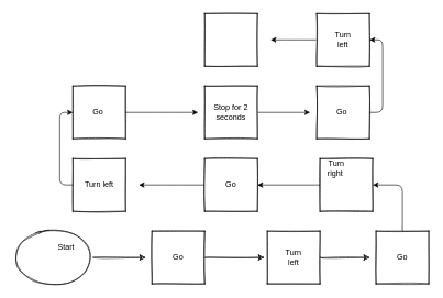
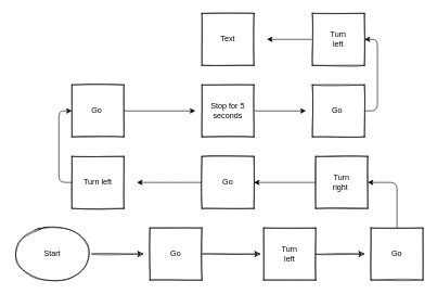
+ <mxCell id="36" value="Text" style="text;html=1;strokeColor=none;fillColor=none;align=center;verticalAlign=middle;whiteSpace=wrap;rounded=0;sketch=1;" parent="1" vertex="1"><mxGeometry x="330" y="50" width="40" height="20" as="geometry" /></mxCell>
- <mxCell id="27" value="Stop for 2 seconds" style="text;html=1;strokeColor=none;fillColor=none;align=center;verticalAlign=middle;whiteSpace=wrap;rounded=0;sketch=1;" parent="1" vertex="1"><mxGeometry x="320" y="160" width="60" height="20" as="geometry" /></mxCell>
+ <mxCell id="27" value="Stop for 5 seconds" style="text;html=1;strokeColor=none;fillColor=none;align=center;verticalAlign=middle;whiteSpace=wrap;rounded=0;sketch=1;" parent="1" vertex="1"><mxGeometry x="320" y="160" width="60" height="20" as="geometry" /></mxCell>
- <mxCell id="16" value="Turn right&amp;nbsp;" style="text;html=1;strokeColor=none;fillColor=none;align=center;verticalAlign=middle;whiteSpace=wrap;rounded=0;sketch=1;" parent="1" vertex="1"><mxGeometry x="490" y="245" width="40" height="20" as="geometry" /></mxCell>
+ <mxCell id="16" value="Turn right&amp;nbsp;" style="text;html=1;strokeColor=none;fillColor=none;align=center;verticalAlign=middle;whiteSpace=wrap;rounded=0;sketch=1;" parent="1" vertex="1"><mxGeometry x="505" y="270" width="40" height="20" as="geometry" /></mxCell>
- <mxCell id="3" value="Start" style="text;html=1;strokeColor=none;fillColor=none;align=center;verticalAlign=middle;whiteSpace=wrap;rounded=0;sketch=1;" parent="1" vertex="1"><mxGeometry x="80" y="365" width="40" height="20" as="geometry" /></mxCell>
+ <mxCell id="3" value="Start" style="text;html=1;strokeColor=none;fillColor=none;align=center;verticalAlign=middle;whiteSpace=wrap;rounded=0;sketch=1;" parent="1" vertex="1"><mxGeometry x="60" y="380" width="40" height="20" as="geometry" /></mxCell>
